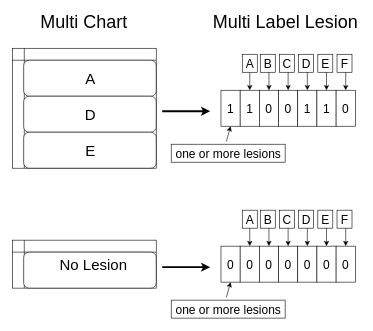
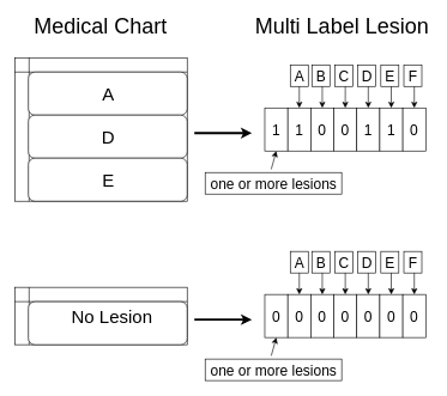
- <mxCell id="2" value="&lt;font style=&quot;font-size: 30px&quot;&gt;Multi Chart&lt;/font&gt;" style="text;html=1;align=center;verticalAlign=middle;resizable=0;points=[];;autosize=1;" vertex="1" parent="1"><mxGeometry x="39" y="20" width="200" height="30" as="geometry" /></mxCell>
+ <mxCell id="2" value="&lt;font style=&quot;font-size: 30px&quot;&gt;Medical Chart&lt;/font&gt;" style="text;html=1;align=center;verticalAlign=middle;resizable=0;points=[];;autosize=1;" vertex="1" parent="1"><mxGeometry x="39" y="20" width="200" height="30" as="geometry" /></mxCell>
